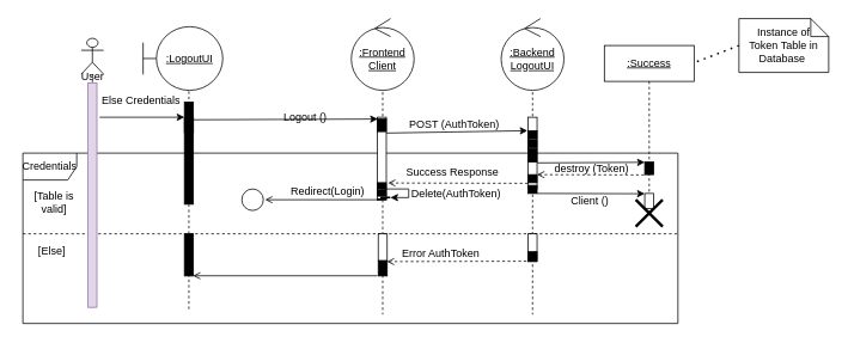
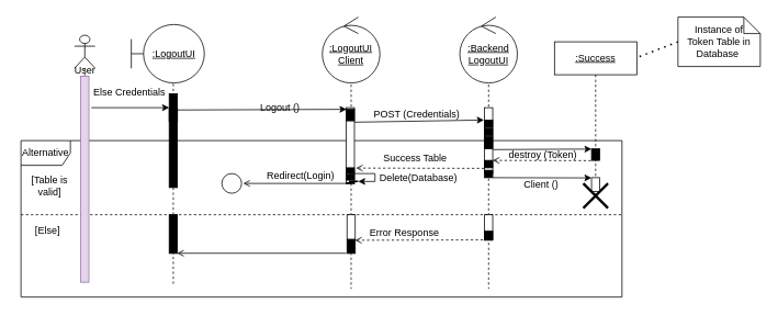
- <mxCell id="7" value="&lt;u&gt;:Frontend&lt;br&gt;Client&lt;/u&gt;" style="ellipse;shape=umlControl;whiteSpace=wrap;html=1;fillColor=#FFFFFF;" parent="6" vertex="1"><mxGeometry x="-5" y="-30" width="70" height="80" as="geometry" /></mxCell>
+ <mxCell id="7" value="&lt;u&gt;:LogoutUI&lt;br&gt;Client&lt;/u&gt;" style="ellipse;shape=umlControl;whiteSpace=wrap;html=1;fillColor=#FFFFFF;" parent="6" vertex="1"><mxGeometry x="-5" y="-30" width="70" height="80" as="geometry" /></mxCell>
- <mxCell id="16" value="POST (AuthToken)" style="text;html=1;strokeColor=none;fillColor=none;align=center;verticalAlign=middle;whiteSpace=wrap;rounded=0;" parent="1" vertex="1"><mxGeometry x="436" y="123" width="140" height="30" as="geometry" /></mxCell>
+ <mxCell id="16" value="POST (Credentials)" style="text;html=1;strokeColor=none;fillColor=none;align=center;verticalAlign=middle;whiteSpace=wrap;rounded=0;" parent="1" vertex="1"><mxGeometry x="436" y="123" width="140" height="30" as="geometry" /></mxCell>
- <mxCell id="2" value="Credentials" style="shape=umlFrame;whiteSpace=wrap;html=1;" parent="1" vertex="1"><mxGeometry x="25" y="170" width="730" height="190" as="geometry" /></mxCell>
+ <mxCell id="2" value="Alternative" style="shape=umlFrame;whiteSpace=wrap;html=1;" parent="1" vertex="1"><mxGeometry x="25" y="170" width="730" height="190" as="geometry" /></mxCell>
- <mxCell id="17" value="Success Response" style="text;html=1;strokeColor=none;fillColor=none;align=center;verticalAlign=middle;whiteSpace=wrap;rounded=0;" parent="1" vertex="1"><mxGeometry x="444" y="177" width="120" height="30" as="geometry" /></mxCell>
+ <mxCell id="17" value="Success Table" style="text;html=1;strokeColor=none;fillColor=none;align=center;verticalAlign=middle;whiteSpace=wrap;rounded=0;" parent="1" vertex="1"><mxGeometry x="444" y="177" width="120" height="30" as="geometry" /></mxCell>
- <mxCell id="59" value="Delete(AuthToken)" style="text;html=1;strokeColor=none;fillColor=none;align=center;verticalAlign=middle;whiteSpace=wrap;rounded=0;" parent="1" vertex="1"><mxGeometry x="448" y="208" width="120" height="15" as="geometry" /></mxCell>
+ <mxCell id="59" value="Delete(Database)" style="text;html=1;strokeColor=none;fillColor=none;align=center;verticalAlign=middle;whiteSpace=wrap;rounded=0;" parent="1" vertex="1"><mxGeometry x="448" y="208" width="120" height="15" as="geometry" /></mxCell>
- <mxCell id="22" value="Error AuthToken" style="text;html=1;strokeColor=none;fillColor=none;align=center;verticalAlign=middle;whiteSpace=wrap;rounded=0;" parent="1" vertex="1"><mxGeometry x="431" y="267" width="120" height="30" as="geometry" /></mxCell>
+ <mxCell id="22" value="Error Response" style="text;html=1;strokeColor=none;fillColor=none;align=center;verticalAlign=middle;whiteSpace=wrap;rounded=0;" parent="1" vertex="1"><mxGeometry x="431" y="267" width="120" height="30" as="geometry" /></mxCell>
